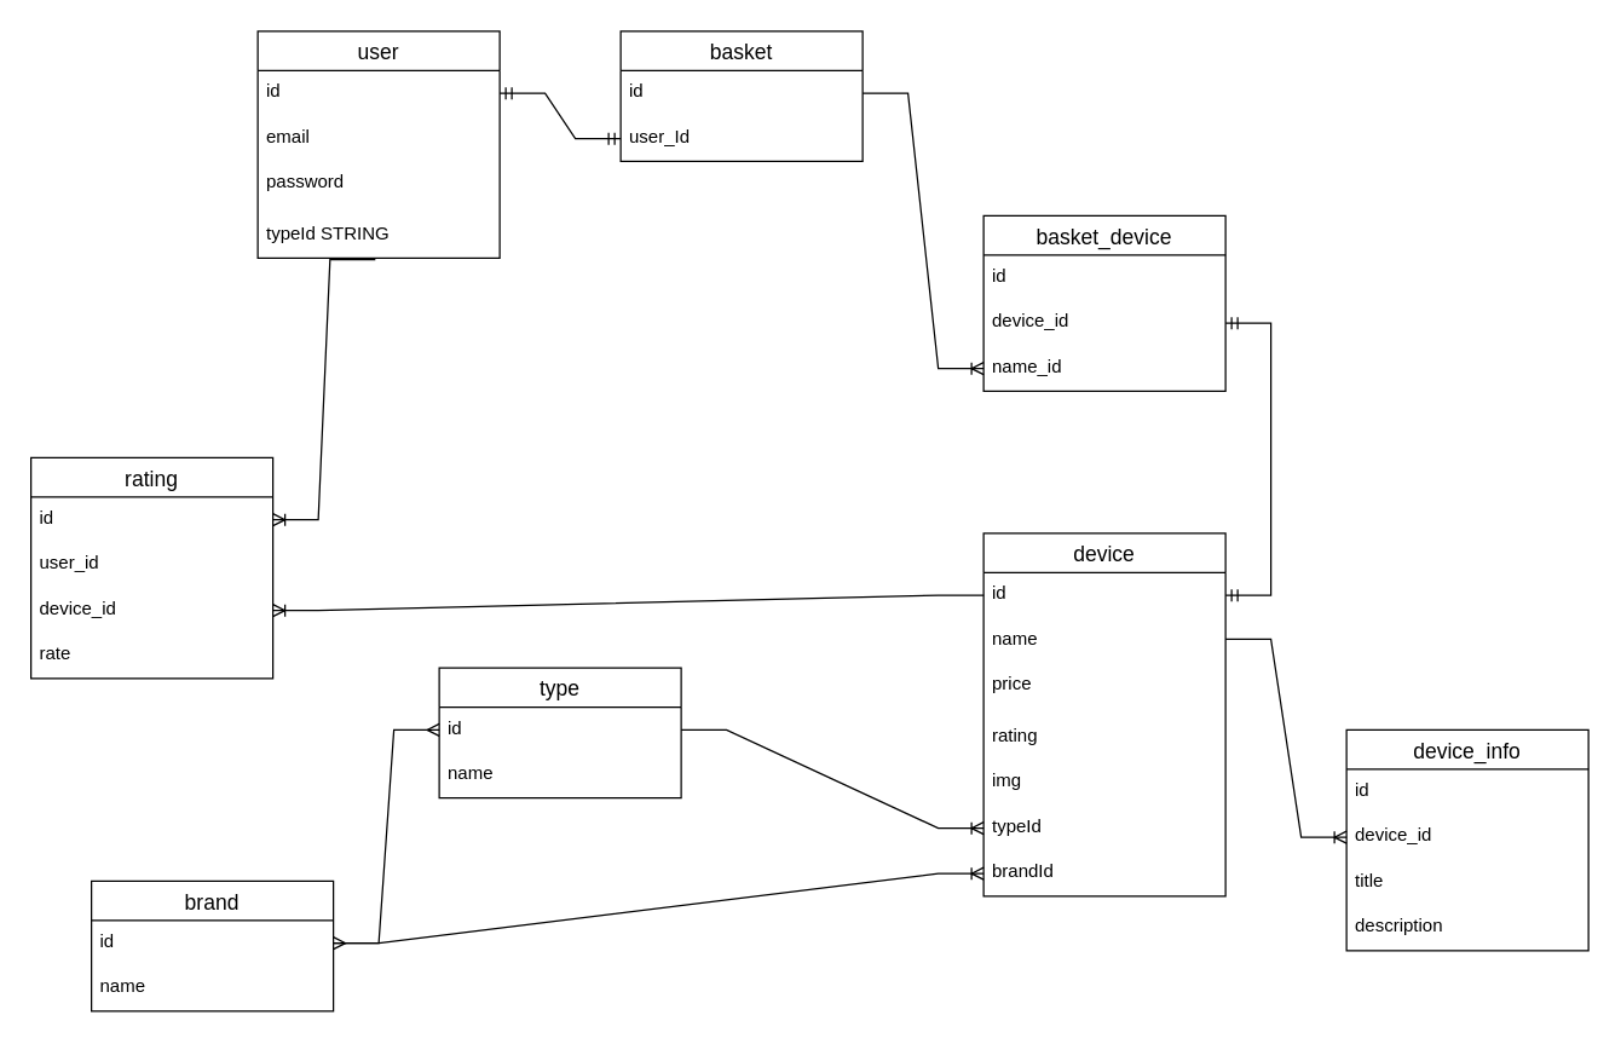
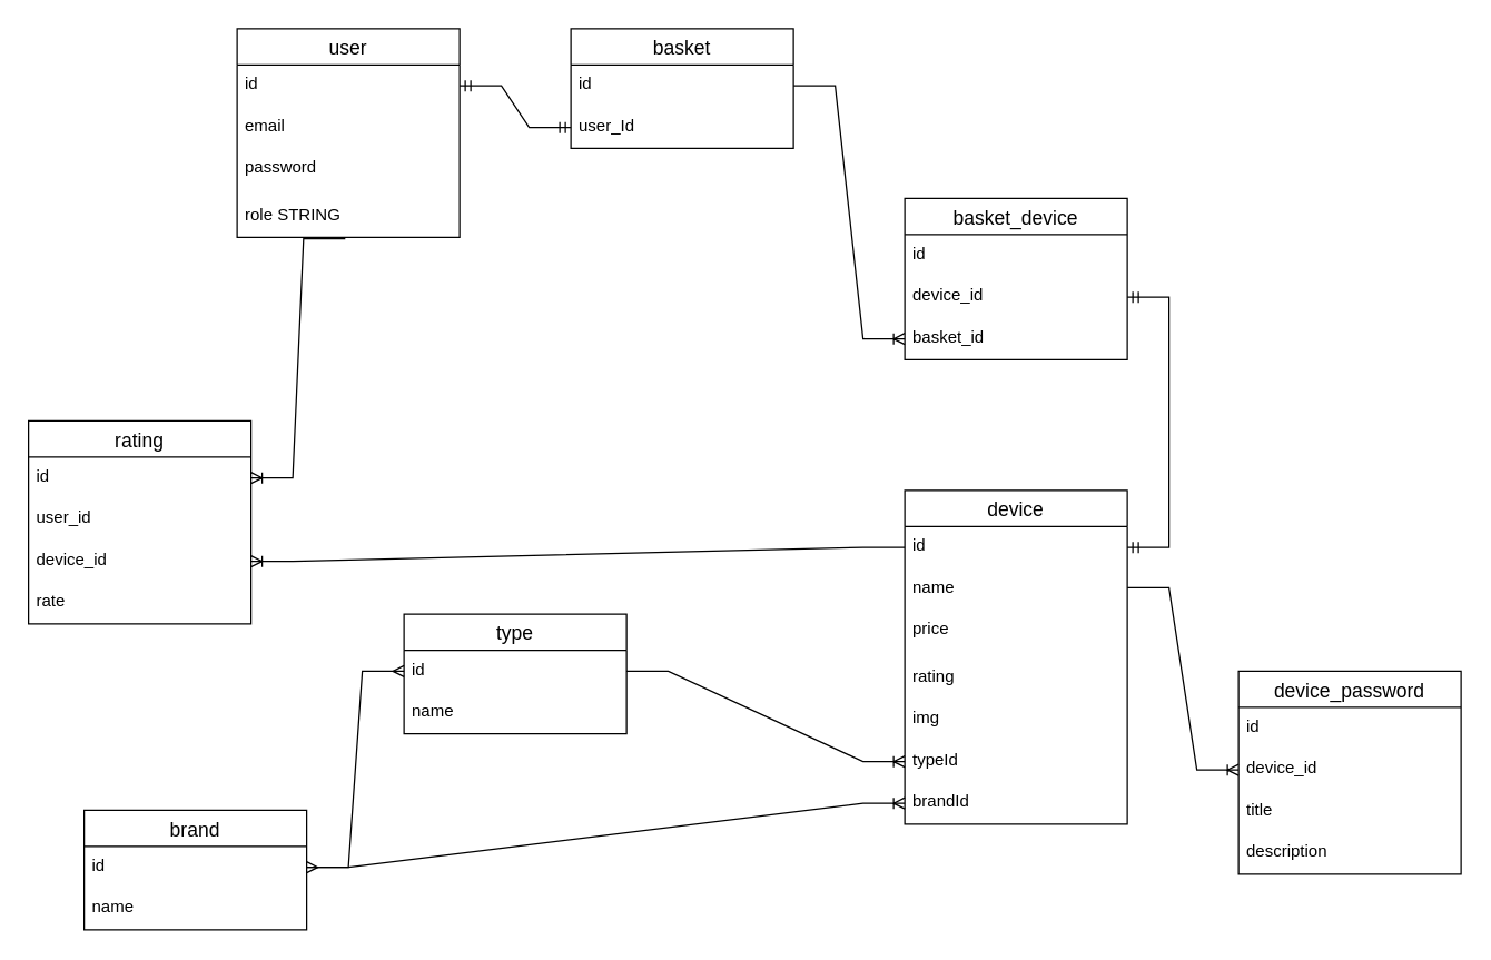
- <mxCell id="6" value="typeId STRING" style="text;strokeColor=none;fillColor=none;spacingLeft=4;spacingRight=4;overflow=hidden;rotatable=0;points=[[0,0.5],[1,0.5]];portConstraint=eastwest;fontSize=12;whiteSpace=wrap;html=1;" parent="2" vertex="1"><mxGeometry y="120" width="160" height="30" as="geometry" /></mxCell>
+ <mxCell id="6" value="role STRING" style="text;strokeColor=none;fillColor=none;spacingLeft=4;spacingRight=4;overflow=hidden;rotatable=0;points=[[0,0.5],[1,0.5]];portConstraint=eastwest;fontSize=12;whiteSpace=wrap;html=1;" parent="2" vertex="1"><mxGeometry y="120" width="160" height="30" as="geometry" /></mxCell>
- <mxCell id="37" value="name_id" style="text;strokeColor=none;fillColor=none;spacingLeft=4;spacingRight=4;overflow=hidden;rotatable=0;points=[[0,0.5],[1,0.5]];portConstraint=eastwest;fontSize=12;whiteSpace=wrap;html=1;" parent="34" vertex="1"><mxGeometry y="86" width="160" height="30" as="geometry" /></mxCell>
+ <mxCell id="37" value="basket_id" style="text;strokeColor=none;fillColor=none;spacingLeft=4;spacingRight=4;overflow=hidden;rotatable=0;points=[[0,0.5],[1,0.5]];portConstraint=eastwest;fontSize=12;whiteSpace=wrap;html=1;" parent="34" vertex="1"><mxGeometry y="86" width="160" height="30" as="geometry" /></mxCell>
- <mxCell id="28" value="device_info" style="swimlane;fontStyle=0;childLayout=stackLayout;horizontal=1;startSize=26;horizontalStack=0;resizeParent=1;resizeParentMax=0;resizeLast=0;collapsible=1;marginBottom=0;align=center;fontSize=14;" parent="1" vertex="1"><mxGeometry x="890" y="482" width="160" height="146" as="geometry" /></mxCell>
+ <mxCell id="28" value="device_password" style="swimlane;fontStyle=0;childLayout=stackLayout;horizontal=1;startSize=26;horizontalStack=0;resizeParent=1;resizeParentMax=0;resizeLast=0;collapsible=1;marginBottom=0;align=center;fontSize=14;" parent="1" vertex="1"><mxGeometry x="890" y="482" width="160" height="146" as="geometry" /></mxCell>
